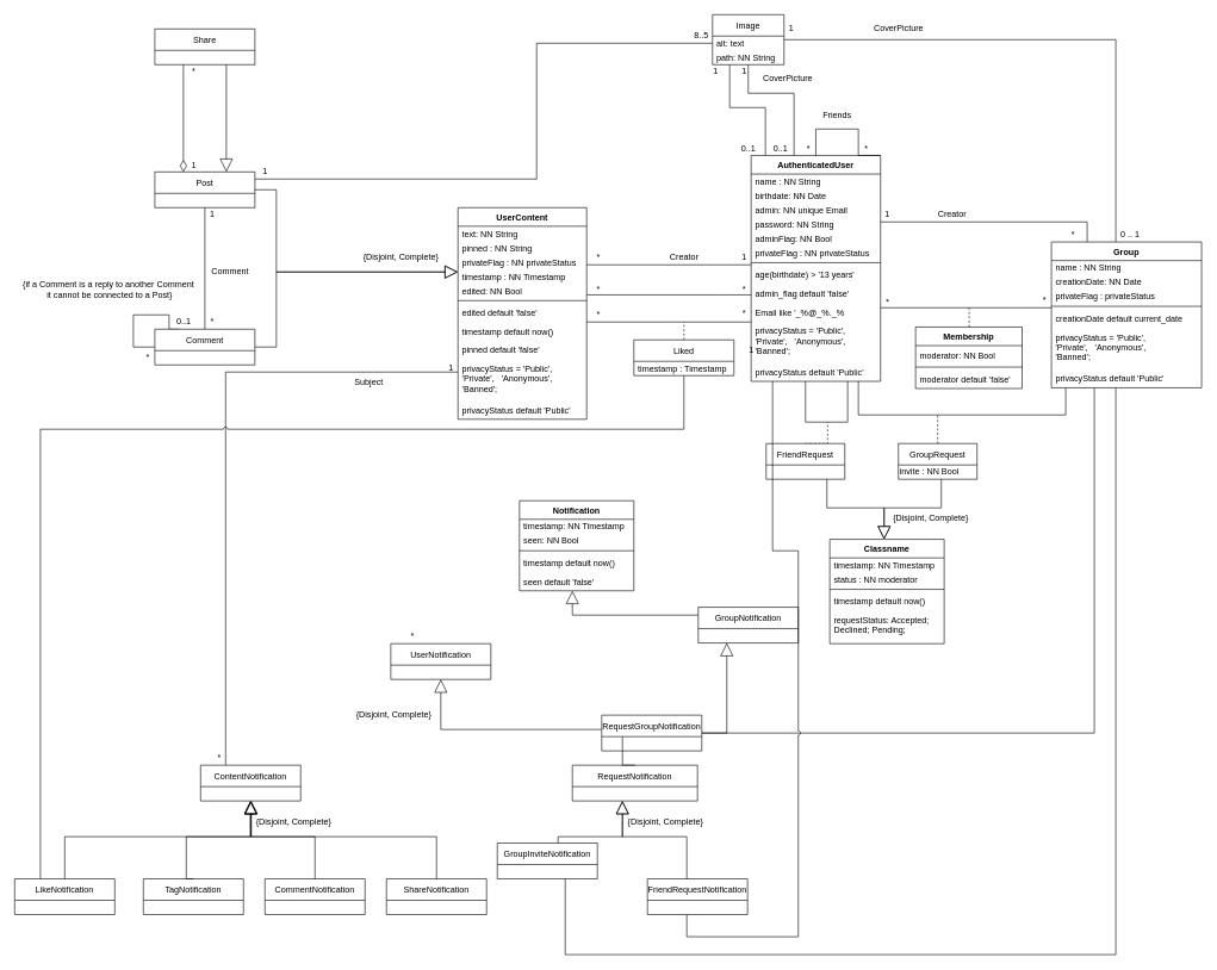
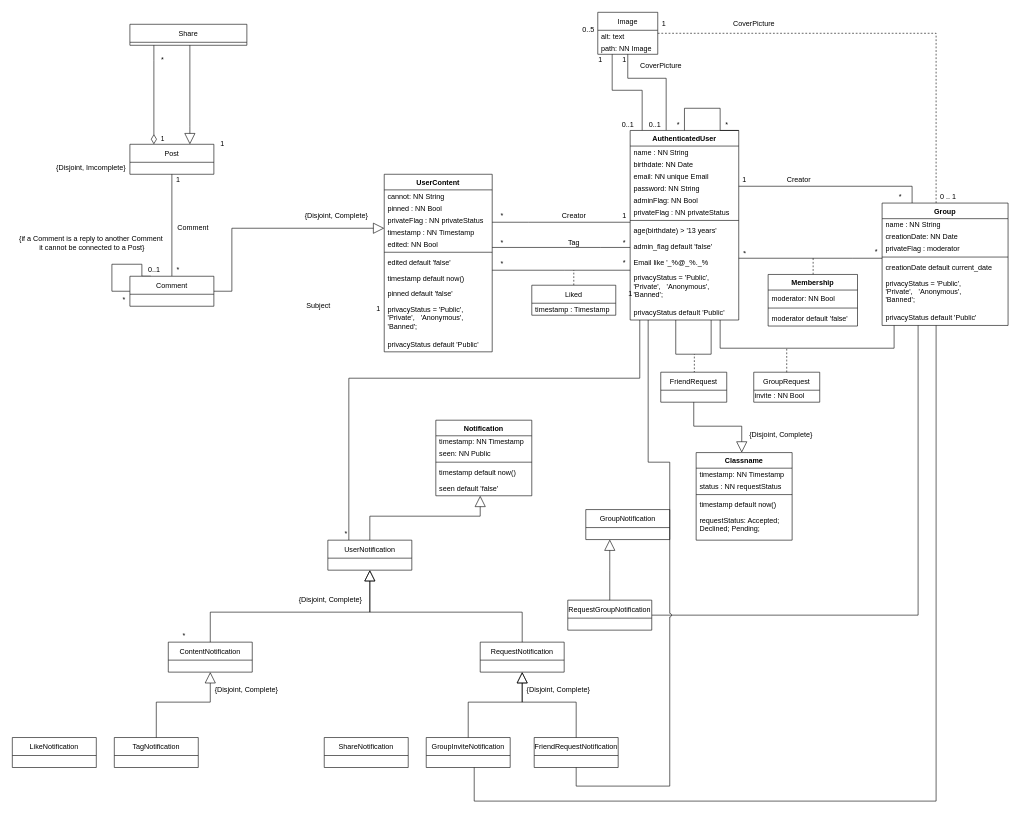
- <mxCell id="97" value="8..5" style="text;html=1;align=center;verticalAlign=middle;resizable=0;points=[];autosize=1;strokeColor=none;fillColor=none;" parent="1" vertex="1"><mxGeometry x="960" y="40" width="40" height="20" as="geometry" /></mxCell>
+ <mxCell id="97" value="0..5" style="text;html=1;align=center;verticalAlign=middle;resizable=0;points=[];autosize=1;strokeColor=none;fillColor=none;" parent="1" vertex="1"><mxGeometry x="960" y="40" width="40" height="20" as="geometry" /></mxCell>
- <mxCell id="5" style="edgeStyle=orthogonalEdgeStyle;rounded=0;orthogonalLoop=1;jettySize=auto;html=1;fontSize=12;endArrow=none;endFill=0;" parent="1" source="145" target="11" edge="1"><mxGeometry relative="1" as="geometry"><Array as="points"><mxPoint x="1560" y="55" /></Array><mxPoint x="1206" y="200" as="targetPoint" /><mxPoint x="1437" y="410" as="sourcePoint" /></mxGeometry></mxCell>
+ <mxCell id="5" style="edgeStyle=orthogonalEdgeStyle;rounded=0;orthogonalLoop=1;jettySize=auto;html=1;fontSize=12;endArrow=none;endFill=0;dashed=1;" parent="1" source="145" target="11" edge="1"><mxGeometry relative="1" as="geometry"><Array as="points"><mxPoint x="1560" y="55" /></Array><mxPoint x="1206" y="200" as="targetPoint" /><mxPoint x="1437" y="410" as="sourcePoint" /></mxGeometry></mxCell>
- <mxCell id="39" value="Share" style="swimlane;fontStyle=0;childLayout=stackLayout;horizontal=1;startSize=30;horizontalStack=0;resizeParent=1;resizeParentMax=0;resizeLast=0;collapsible=1;marginBottom=0;fontSize=12;verticalAlign=middle;" parent="1" vertex="1"><mxGeometry x="216" y="40" width="140" height="50" as="geometry" /></mxCell>
+ <mxCell id="39" value="Share" style="swimlane;fontStyle=0;childLayout=stackLayout;horizontal=1;startSize=30;horizontalStack=0;resizeParent=1;resizeParentMax=0;resizeLast=0;collapsible=1;marginBottom=0;fontSize=12;verticalAlign=middle;" parent="1" vertex="1"><mxGeometry x="216" y="40" width="195" height="35" as="geometry" /></mxCell>
- <mxCell id="13" value="path: NN String" style="text;strokeColor=none;fillColor=none;align=left;verticalAlign=middle;spacingLeft=4;spacingRight=4;overflow=hidden;points=[[0,0.5],[1,0.5]];portConstraint=eastwest;rotatable=0;spacing=2;spacingTop=0;fontStyle=0" parent="11" vertex="1"><mxGeometry y="50" width="100" height="20" as="geometry" /></mxCell>
+ <mxCell id="13" value="path: NN Image" style="text;strokeColor=none;fillColor=none;align=left;verticalAlign=middle;spacingLeft=4;spacingRight=4;overflow=hidden;points=[[0,0.5],[1,0.5]];portConstraint=eastwest;rotatable=0;spacing=2;spacingTop=0;fontStyle=0" parent="11" vertex="1"><mxGeometry y="50" width="100" height="20" as="geometry" /></mxCell>
- <mxCell id="8" value="Friends" style="text;html=1;align=center;verticalAlign=middle;resizable=0;points=[];autosize=1;strokeColor=none;fillColor=none;fontSize=12;" parent="1" vertex="1"><mxGeometry x="1140" y="151.04" width="60" height="20" as="geometry" /></mxCell>
- <mxCell id="20" style="edgeStyle=orthogonalEdgeStyle;rounded=0;orthogonalLoop=1;jettySize=auto;html=1;fontSize=12;endArrow=none;endFill=0;" parent="1" source="14" target="11" edge="1"><mxGeometry relative="1" as="geometry"><Array as="points"><mxPoint x="750" y="250" /><mxPoint x="750" y="60" /></Array><mxPoint x="856" y="175" as="targetPoint" /></mxGeometry></mxCell>
+ <mxCell id="43" value="{Disjoint, Imcomplete}" style="text;html=1;align=center;verticalAlign=middle;resizable=0;points=[];autosize=1;strokeColor=none;fillColor=none;fontSize=12;" parent="1" vertex="1"><mxGeometry x="86" y="270.04" width="130" height="20" as="geometry" /></mxCell>
- <mxCell id="106" value="admin: NN unique Email" style="text;strokeColor=none;fillColor=none;align=left;verticalAlign=middle;spacingLeft=4;spacingRight=4;overflow=hidden;points=[[0,0.5],[1,0.5]];portConstraint=eastwest;rotatable=0;" parent="103" vertex="1"><mxGeometry y="66" width="181" height="20" as="geometry" /></mxCell>
+ <mxCell id="106" value="email: NN unique Email" style="text;strokeColor=none;fillColor=none;align=left;verticalAlign=middle;spacingLeft=4;spacingRight=4;overflow=hidden;points=[[0,0.5],[1,0.5]];portConstraint=eastwest;rotatable=0;" parent="103" vertex="1"><mxGeometry y="66" width="181" height="20" as="geometry" /></mxCell>
- <mxCell id="18" value="" style="endArrow=block;endSize=16;endFill=0;html=1;rounded=0;fontSize=12;edgeStyle=orthogonalEdgeStyle;" parent="1" source="14" target="117" edge="1"><mxGeometry width="160" relative="1" as="geometry"><mxPoint x="936" y="375.1" as="sourcePoint" /><mxPoint x="656" y="380" as="targetPoint" /><Array as="points"><mxPoint x="386" y="265" /><mxPoint x="386" y="380" /></Array></mxGeometry></mxCell>
- <mxCell id="118" value="text: NN String" style="text;strokeColor=none;fillColor=none;align=left;verticalAlign=middle;spacingLeft=4;spacingRight=4;overflow=hidden;points=[[0,0.5],[1,0.5]];portConstraint=eastwest;rotatable=0;spacing=2;spacingTop=0;" parent="117" vertex="1"><mxGeometry y="26" width="180" height="20" as="geometry" /></mxCell>
+ <mxCell id="118" value="cannot: NN String" style="text;strokeColor=none;fillColor=none;align=left;verticalAlign=middle;spacingLeft=4;spacingRight=4;overflow=hidden;points=[[0,0.5],[1,0.5]];portConstraint=eastwest;rotatable=0;spacing=2;spacingTop=0;" parent="117" vertex="1"><mxGeometry y="26" width="180" height="20" as="geometry" /></mxCell>
- <mxCell id="119" value="pinned : NN String" style="text;strokeColor=none;fillColor=none;align=left;verticalAlign=middle;spacingLeft=4;spacingRight=4;overflow=hidden;points=[[0,0.5],[1,0.5]];portConstraint=eastwest;rotatable=0;spacing=2;spacingTop=0;" parent="117" vertex="1"><mxGeometry y="46" width="180" height="20" as="geometry" /></mxCell>
+ <mxCell id="119" value="pinned : NN Bool" style="text;strokeColor=none;fillColor=none;align=left;verticalAlign=middle;spacingLeft=4;spacingRight=4;overflow=hidden;points=[[0,0.5],[1,0.5]];portConstraint=eastwest;rotatable=0;spacing=2;spacingTop=0;" parent="117" vertex="1"><mxGeometry y="46" width="180" height="20" as="geometry" /></mxCell>
+ <mxCell id="27" value="Tag" style="text;html=1;align=center;verticalAlign=middle;resizable=0;points=[];autosize=1;strokeColor=none;fillColor=none;fontSize=12;" parent="1" vertex="1"><mxGeometry x="941" y="395" width="30" height="20" as="geometry" /></mxCell>
- <mxCell id="148" value="privateFlag : privateStatus" style="text;strokeColor=none;fillColor=none;align=left;verticalAlign=middle;spacingLeft=4;spacingRight=4;overflow=hidden;points=[[0,0.5],[1,0.5]];portConstraint=eastwest;rotatable=0;spacing=2;spacingTop=0;" parent="145" vertex="1"><mxGeometry y="66" width="210" height="20" as="geometry" /></mxCell>
+ <mxCell id="148" value="privateFlag : moderator" style="text;strokeColor=none;fillColor=none;align=left;verticalAlign=middle;spacingLeft=4;spacingRight=4;overflow=hidden;points=[[0,0.5],[1,0.5]];portConstraint=eastwest;rotatable=0;spacing=2;spacingTop=0;" parent="145" vertex="1"><mxGeometry y="66" width="210" height="20" as="geometry" /></mxCell>
- <mxCell id="77" value="Subject" style="text;html=1;align=center;verticalAlign=middle;resizable=0;points=[];autosize=1;strokeColor=none;fillColor=none;" parent="1" vertex="1"><mxGeometry x="485" y="525" width="60" height="20" as="geometry" /></mxCell>
+ <mxCell id="77" value="Subject" style="text;html=1;align=center;verticalAlign=middle;resizable=0;points=[];autosize=1;strokeColor=none;fillColor=none;" parent="1" vertex="1"><mxGeometry x="500" y="500" width="60" height="20" as="geometry" /></mxCell>
- <mxCell id="63" value="" style="edgeStyle=orthogonalEdgeStyle;rounded=0;orthogonalLoop=1;jettySize=auto;html=1;endArrow=none;endFill=0;jumpStyle=arc;" parent="1" source="64" target="31" edge="1"><mxGeometry relative="1" as="geometry"><mxPoint x="116" y="700" as="targetPoint" /><Array as="points"><mxPoint x="56" y="600" /><mxPoint x="956" y="600" /></Array></mxGeometry></mxCell>
+ <mxCell id="82" style="edgeStyle=orthogonalEdgeStyle;rounded=0;jumpStyle=none;orthogonalLoop=1;jettySize=auto;html=1;exitX=0.25;exitY=0;exitDx=0;exitDy=0;endArrow=none;endFill=0;" parent="1" source="83" target="103" edge="1"><mxGeometry relative="1" as="geometry"><Array as="points"><mxPoint x="581" y="630" /><mxPoint x="1066" y="630" /></Array><mxPoint x="1066.059" y="380" as="targetPoint" /></mxGeometry></mxCell>
- <mxCell id="50" style="edgeStyle=orthogonalEdgeStyle;rounded=0;jumpStyle=none;orthogonalLoop=1;jettySize=auto;html=1;exitX=0.25;exitY=0;exitDx=0;exitDy=0;endArrow=none;endFill=0;" parent="1" source="51" target="117" edge="1"><mxGeometry relative="1" as="geometry"><Array as="points"><mxPoint x="315" y="520" /></Array><mxPoint x="746.059" y="380.04" as="targetPoint" /></mxGeometry></mxCell>
- <mxCell id="45" value="FriendRequest" style="swimlane;fontStyle=0;childLayout=stackLayout;horizontal=1;startSize=30;horizontalStack=0;resizeParent=1;resizeParentMax=0;resizeLast=0;collapsible=1;marginBottom=0;fontSize=12;verticalAlign=middle;" parent="1" vertex="1"><mxGeometry x="1071" y="620" width="110" height="50" as="geometry" /></mxCell>
+ <mxCell id="45" value="FriendRequest" style="swimlane;fontStyle=0;childLayout=stackLayout;horizontal=1;startSize=30;horizontalStack=0;resizeParent=1;resizeParentMax=0;resizeLast=0;collapsible=1;marginBottom=0;fontSize=12;verticalAlign=middle;" parent="1" vertex="1"><mxGeometry x="1101" y="620" width="110" height="50" as="geometry" /></mxCell>
- <mxCell id="57" value="" style="endArrow=block;endSize=16;endFill=0;html=1;rounded=0;edgeStyle=orthogonalEdgeStyle;" parent="1" source="47" edge="1" target="135"><mxGeometry width="160" relative="1" as="geometry"><mxPoint x="1166" y="680" as="sourcePoint" /><mxPoint x="1236" y="760" as="targetPoint" /><Array as="points"><mxPoint x="1316" y="710" /><mxPoint x="1236" y="710" /></Array></mxGeometry></mxCell>
- <mxCell id="131" value="seen: NN Bool" style="text;strokeColor=none;fillColor=none;align=left;verticalAlign=middle;spacingLeft=4;spacingRight=4;overflow=hidden;points=[[0,0.5],[1,0.5]];portConstraint=eastwest;rotatable=0;spacing=2;spacingTop=0;" parent="129" vertex="1"><mxGeometry y="46" width="160" height="20" as="geometry" /></mxCell>
+ <mxCell id="131" value="seen: NN Public" style="text;strokeColor=none;fillColor=none;align=left;verticalAlign=middle;spacingLeft=4;spacingRight=4;overflow=hidden;points=[[0,0.5],[1,0.5]];portConstraint=eastwest;rotatable=0;spacing=2;spacingTop=0;" parent="129" vertex="1"><mxGeometry y="46" width="160" height="20" as="geometry" /></mxCell>
- <mxCell id="137" value="status : NN moderator" style="text;strokeColor=none;fillColor=none;align=left;verticalAlign=middle;spacingLeft=4;spacingRight=4;overflow=hidden;points=[[0,0.5],[1,0.5]];portConstraint=eastwest;rotatable=0;spacing=2;spacingTop=0;" parent="135" vertex="1"><mxGeometry y="46" width="160" height="20" as="geometry" /></mxCell>
+ <mxCell id="137" value="status : NN requestStatus" style="text;strokeColor=none;fillColor=none;align=left;verticalAlign=middle;spacingLeft=4;spacingRight=4;overflow=hidden;points=[[0,0.5],[1,0.5]];portConstraint=eastwest;rotatable=0;spacing=2;spacingTop=0;" parent="135" vertex="1"><mxGeometry y="46" width="160" height="20" as="geometry" /></mxCell>
+ <mxCell id="86" value="" style="endArrow=block;endSize=16;endFill=0;html=1;rounded=0;edgeStyle=orthogonalEdgeStyle;" parent="1" source="83" target="129" edge="1"><mxGeometry width="160" relative="1" as="geometry"><mxPoint x="595.999" y="875" as="sourcePoint" /><mxPoint x="746.059" y="784" as="targetPoint" /><Array as="points"><mxPoint x="616" y="860" /><mxPoint x="800" y="860" /></Array></mxGeometry></mxCell>
- <mxCell id="85" value="" style="endArrow=block;endSize=16;endFill=0;html=1;rounded=0;edgeStyle=orthogonalEdgeStyle;" parent="1" source="84" target="129" edge="1"><mxGeometry width="160" relative="1" as="geometry"><mxPoint x="996" y="1100" as="sourcePoint" /><mxPoint x="746.059" y="784" as="targetPoint" /><Array as="points"><mxPoint x="1006" y="860" /><mxPoint x="800" y="860" /></Array></mxGeometry></mxCell>
+ <mxCell id="58" value="" style="endArrow=block;endSize=16;endFill=0;html=1;rounded=0;edgeStyle=orthogonalEdgeStyle;exitX=0.5;exitY=0;exitDx=0;exitDy=0;" parent="1" source="51" target="83" edge="1"><mxGeometry width="160" relative="1" as="geometry"><mxPoint x="696" y="1070" as="sourcePoint" /><mxPoint x="586" y="1150" as="targetPoint" /><Array as="points"><mxPoint x="350" y="1020" /><mxPoint x="616" y="1020" /></Array></mxGeometry></mxCell>
- <mxCell id="89" value="RequestGroupNotification" style="swimlane;fontStyle=0;childLayout=stackLayout;horizontal=1;startSize=30;horizontalStack=0;resizeParent=1;resizeParentMax=0;resizeLast=0;collapsible=1;marginBottom=0;fontSize=12;verticalAlign=middle;" parent="1" vertex="1"><mxGeometry x="841" y="1000" width="140" height="50" as="geometry" /></mxCell>
+ <mxCell id="89" value="RequestGroupNotification" style="swimlane;fontStyle=0;childLayout=stackLayout;horizontal=1;startSize=30;horizontalStack=0;resizeParent=1;resizeParentMax=0;resizeLast=0;collapsible=1;marginBottom=0;fontSize=12;verticalAlign=middle;" parent="1" vertex="1"><mxGeometry x="946" y="1000" width="140" height="50" as="geometry" /></mxCell>
- <mxCell id="52" value="RequestNotification" style="swimlane;fontStyle=0;childLayout=stackLayout;horizontal=1;startSize=30;horizontalStack=0;resizeParent=1;resizeParentMax=0;resizeLast=0;collapsible=1;marginBottom=0;fontSize=12;verticalAlign=middle;" parent="1" vertex="1"><mxGeometry x="800" y="1070" width="175" height="50" as="geometry" /></mxCell>
+ <mxCell id="52" value="RequestNotification" style="swimlane;fontStyle=0;childLayout=stackLayout;horizontal=1;startSize=30;horizontalStack=0;resizeParent=1;resizeParentMax=0;resizeLast=0;collapsible=1;marginBottom=0;fontSize=12;verticalAlign=middle;" parent="1" vertex="1"><mxGeometry x="800" y="1070" width="140" height="50" as="geometry" /></mxCell>
- <mxCell id="68" value="" style="endArrow=block;endSize=16;endFill=0;html=1;rounded=0;edgeStyle=orthogonalEdgeStyle;" parent="1" source="64" target="51" edge="1"><mxGeometry width="160" relative="1" as="geometry"><mxPoint x="390" y="1240" as="sourcePoint" /><mxPoint x="350" y="1160" as="targetPoint" /><Array as="points"><mxPoint x="90" y="1170" /><mxPoint x="350" y="1170" /></Array></mxGeometry></mxCell>
- <mxCell id="69" value="" style="endArrow=block;endSize=16;endFill=0;html=1;rounded=0;edgeStyle=orthogonalEdgeStyle;exitX=0.5;exitY=0;exitDx=0;exitDy=0;" parent="1" source="66" target="51" edge="1"><mxGeometry width="160" relative="1" as="geometry"><mxPoint x="400" y="1250" as="sourcePoint" /><mxPoint x="350" y="1160" as="targetPoint" /><Array as="points"><mxPoint x="610" y="1170" /><mxPoint x="350" y="1170" /></Array></mxGeometry></mxCell>
- <mxCell id="70" value="" style="endArrow=block;endSize=16;endFill=0;html=1;rounded=0;edgeStyle=orthogonalEdgeStyle;" parent="1" source="62" target="51" edge="1"><mxGeometry width="160" relative="1" as="geometry"><mxPoint x="90" y="1229" as="sourcePoint" /><mxPoint x="350" y="1160" as="targetPoint" /><Array as="points"><mxPoint x="440" y="1170" /><mxPoint x="351" y="1170" /></Array></mxGeometry></mxCell>
- <mxCell id="55" value="GroupInviteNotification" style="swimlane;fontStyle=0;childLayout=stackLayout;horizontal=1;startSize=30;horizontalStack=0;resizeParent=1;resizeParentMax=0;resizeLast=0;collapsible=1;marginBottom=0;fontSize=12;verticalAlign=middle;" parent="1" vertex="1"><mxGeometry x="695" y="1179" width="140" height="50" as="geometry" /></mxCell>
+ <mxCell id="55" value="GroupInviteNotification" style="swimlane;fontStyle=0;childLayout=stackLayout;horizontal=1;startSize=30;horizontalStack=0;resizeParent=1;resizeParentMax=0;resizeLast=0;collapsible=1;marginBottom=0;fontSize=12;verticalAlign=middle;" parent="1" vertex="1"><mxGeometry x="710" y="1229" width="140" height="50" as="geometry" /></mxCell>
- <mxCell id="65" value="TagNotification" style="swimlane;fontStyle=0;childLayout=stackLayout;horizontal=1;startSize=30;horizontalStack=0;resizeParent=1;resizeParentMax=0;resizeLast=0;collapsible=1;marginBottom=0;fontSize=12;verticalAlign=middle;" parent="1" vertex="1"><mxGeometry x="200" y="1229" width="140" height="50" as="geometry" /></mxCell>
+ <mxCell id="65" value="TagNotification" style="swimlane;fontStyle=0;childLayout=stackLayout;horizontal=1;startSize=30;horizontalStack=0;resizeParent=1;resizeParentMax=0;resizeLast=0;collapsible=1;marginBottom=0;fontSize=12;verticalAlign=middle;" parent="1" vertex="1"><mxGeometry x="190" y="1229" width="140" height="50" as="geometry" /></mxCell>
- <mxCell id="62" value="CommentNotification" style="swimlane;fontStyle=0;childLayout=stackLayout;horizontal=1;startSize=30;horizontalStack=0;resizeParent=1;resizeParentMax=0;resizeLast=0;collapsible=1;marginBottom=0;fontSize=12;verticalAlign=middle;" parent="1" vertex="1"><mxGeometry x="370" y="1229" width="140" height="50" as="geometry" /></mxCell>
- <mxCell id="53" value="FriendRequestNotification" style="swimlane;fontStyle=0;childLayout=stackLayout;horizontal=1;startSize=30;horizontalStack=0;resizeParent=1;resizeParentMax=0;resizeLast=0;collapsible=1;marginBottom=0;fontSize=12;verticalAlign=middle;" parent="1" vertex="1"><mxGeometry x="905" y="1229" width="140" height="50" as="geometry" /></mxCell>
+ <mxCell id="53" value="FriendRequestNotification" style="swimlane;fontStyle=0;childLayout=stackLayout;horizontal=1;startSize=30;horizontalStack=0;resizeParent=1;resizeParentMax=0;resizeLast=0;collapsible=1;marginBottom=0;fontSize=12;verticalAlign=middle;" parent="1" vertex="1"><mxGeometry x="890" y="1229" width="140" height="50" as="geometry" /></mxCell>
